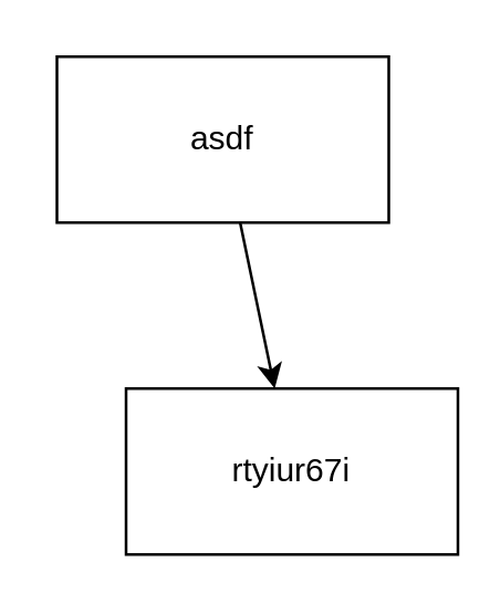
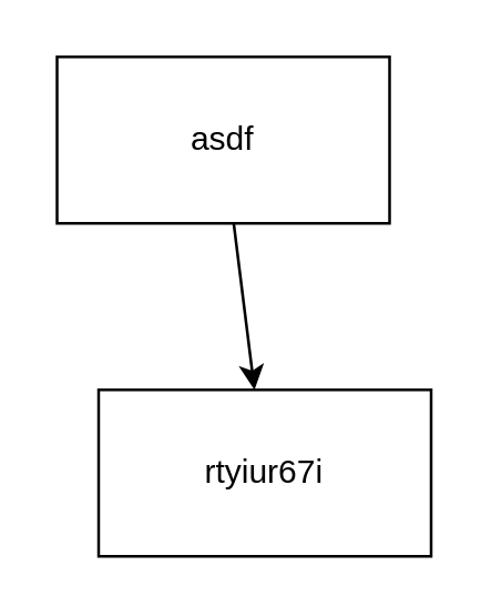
- <mxCell id="4" value="rtyiur67i" style="rounded=0;whiteSpace=wrap;html=1;" vertex="1" parent="1"><mxGeometry x="45" y="140" width="120" height="60" as="geometry" /></mxCell>
+ <mxCell id="4" value="rtyiur67i" style="rounded=0;whiteSpace=wrap;html=1;" vertex="1" parent="1"><mxGeometry x="35" y="140" width="120" height="60" as="geometry" /></mxCell>
